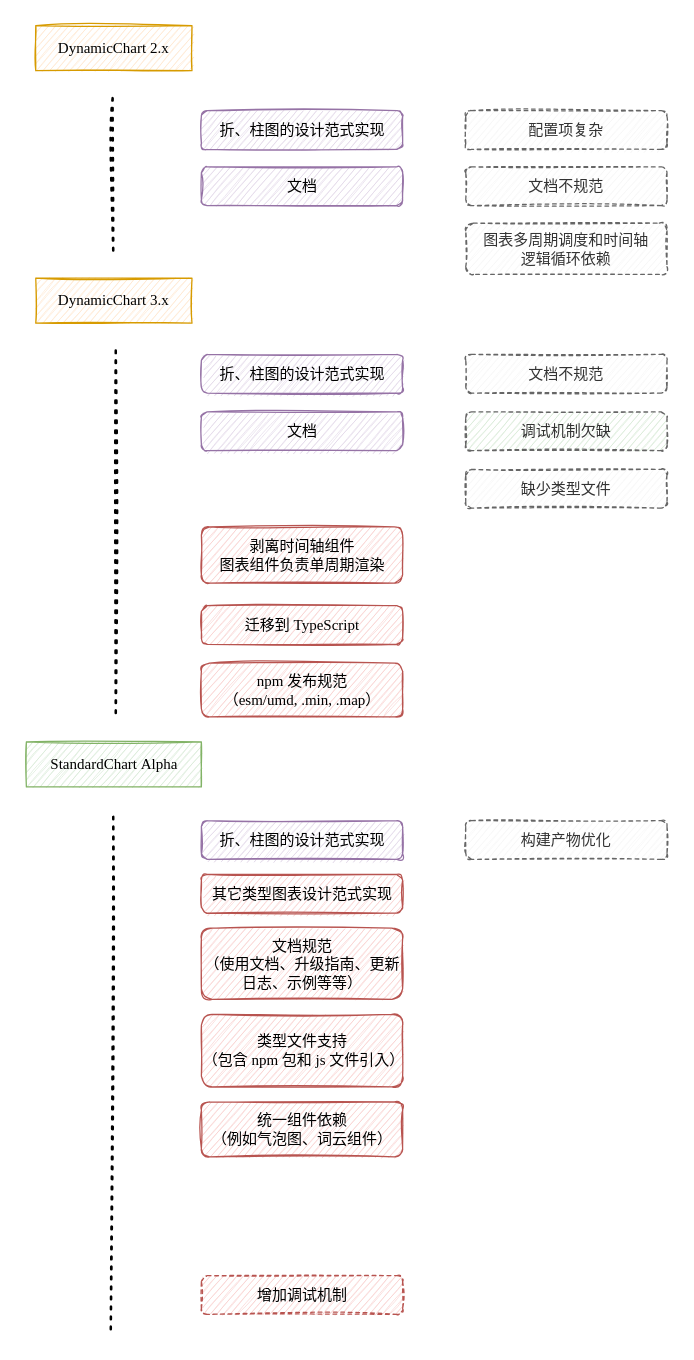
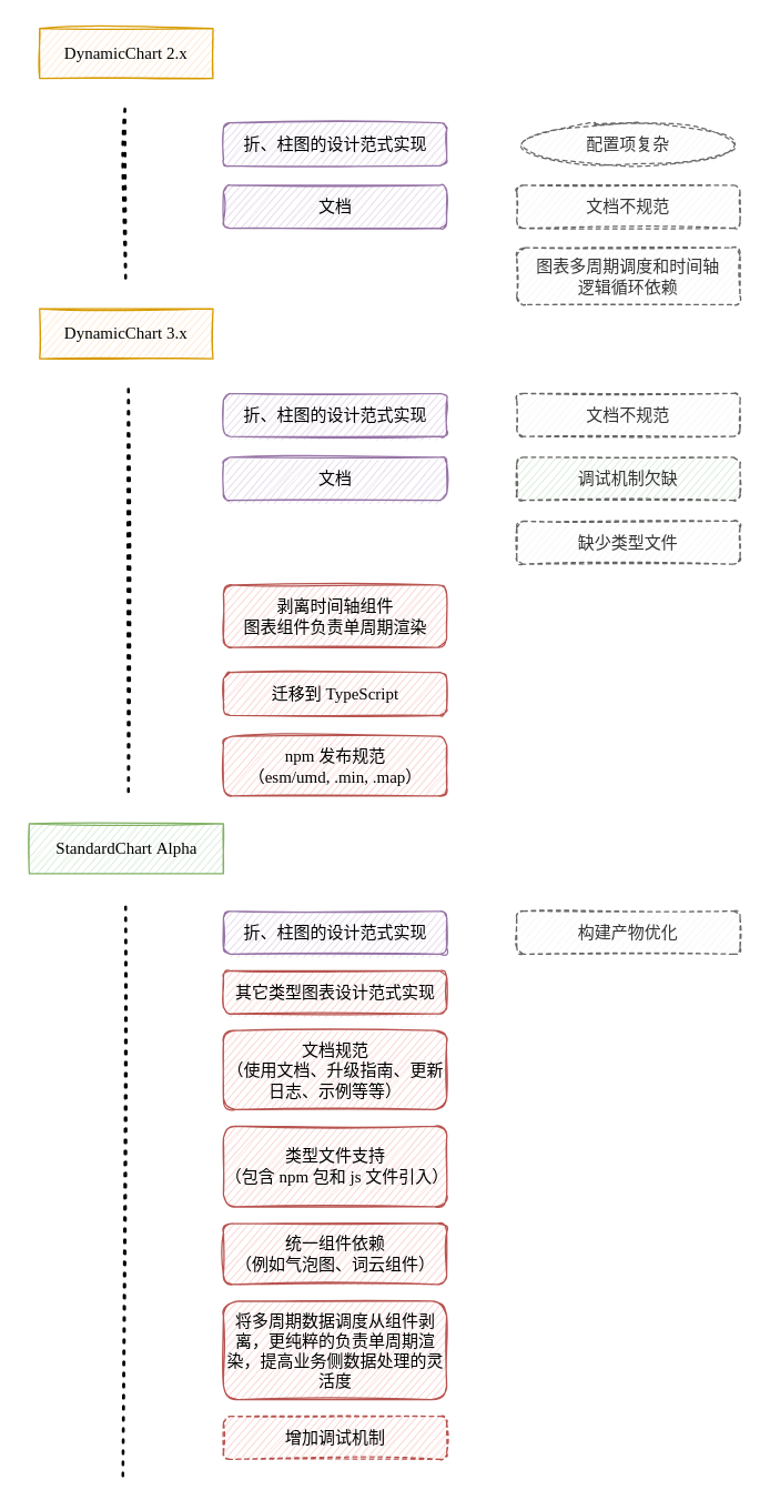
- <mxCell id="9" value="配置项复杂" style="rounded=1;whiteSpace=wrap;html=1;fontFamily=Comic Sans MS;dashed=1;sketch=1;fillColor=#f5f5f5;strokeColor=#666666;fontColor=#333333;" vertex="1" parent="1"><mxGeometry x="372" y="88" width="161" height="31" as="geometry" /></mxCell>
+ <mxCell id="9" value="配置项复杂" style="ellipse;whiteSpace=wrap;html=1;fontFamily=Comic Sans MS;dashed=1;sketch=1;fillColor=#f5f5f5;strokeColor=#666666;fontColor=#333333;" vertex="1" parent="1"><mxGeometry x="372" y="88" width="161" height="31" as="geometry" /></mxCell>
+ <mxCell id="26" value="将多周期数据调度从组件剥离，更纯粹的负责单周期渲染，提高业务侧数据处理的灵活度" style="rounded=1;whiteSpace=wrap;html=1;fontFamily=Comic Sans MS;sketch=1;fillColor=#f8cecc;strokeColor=#b85450;" vertex="1" parent="1"><mxGeometry x="160.5" y="937" width="161" height="71" as="geometry" /></mxCell>
